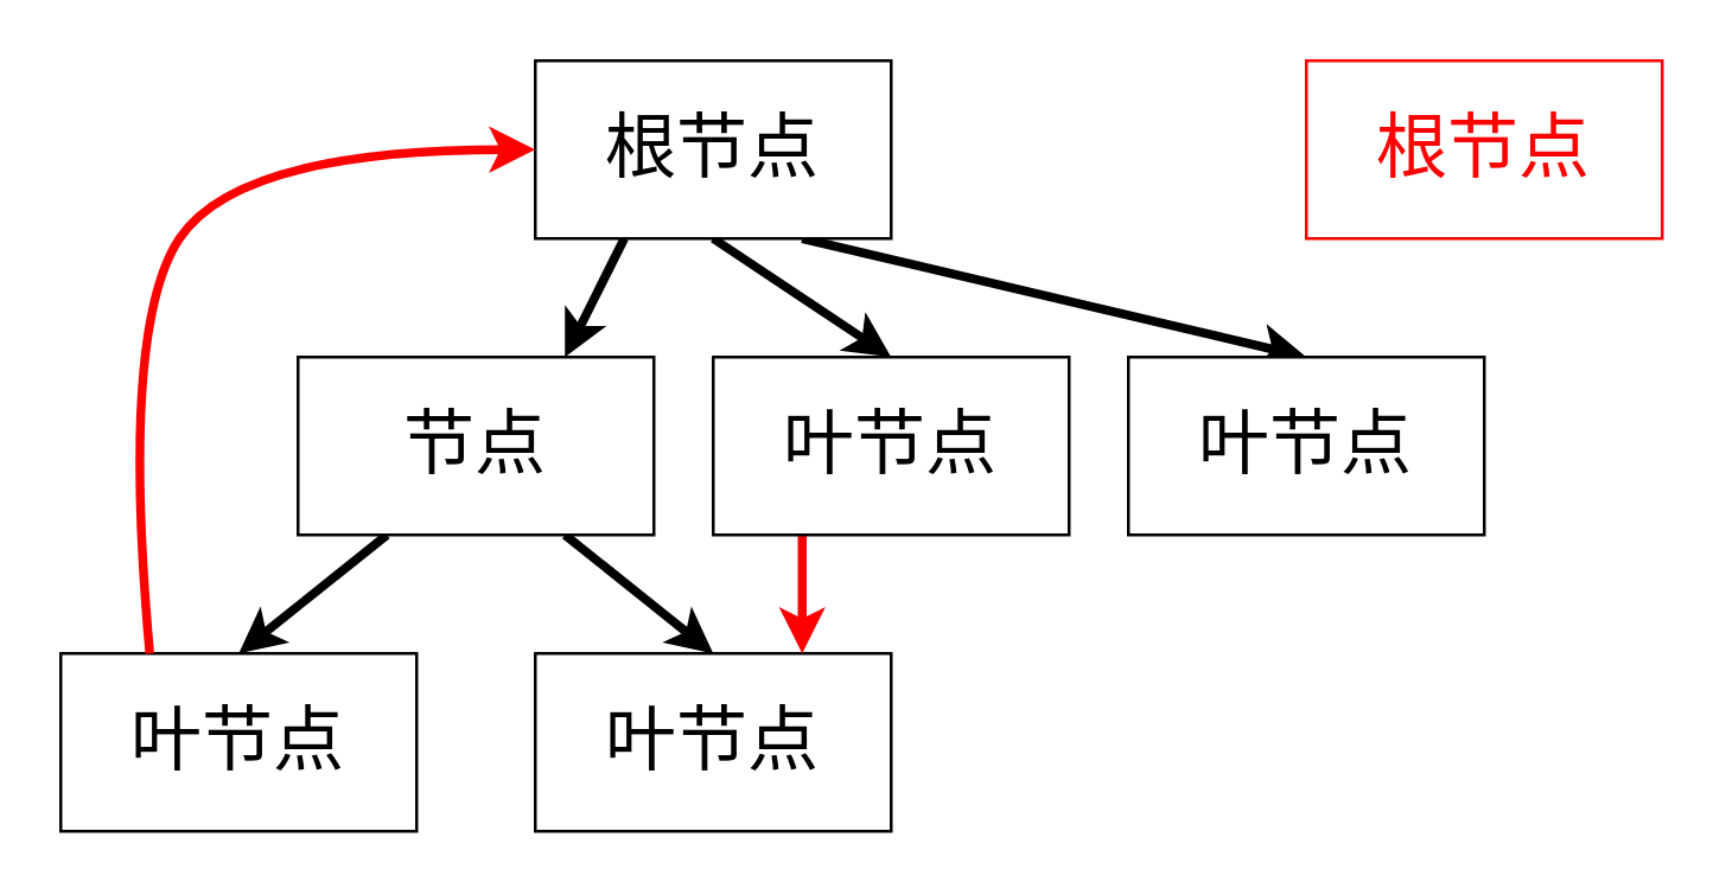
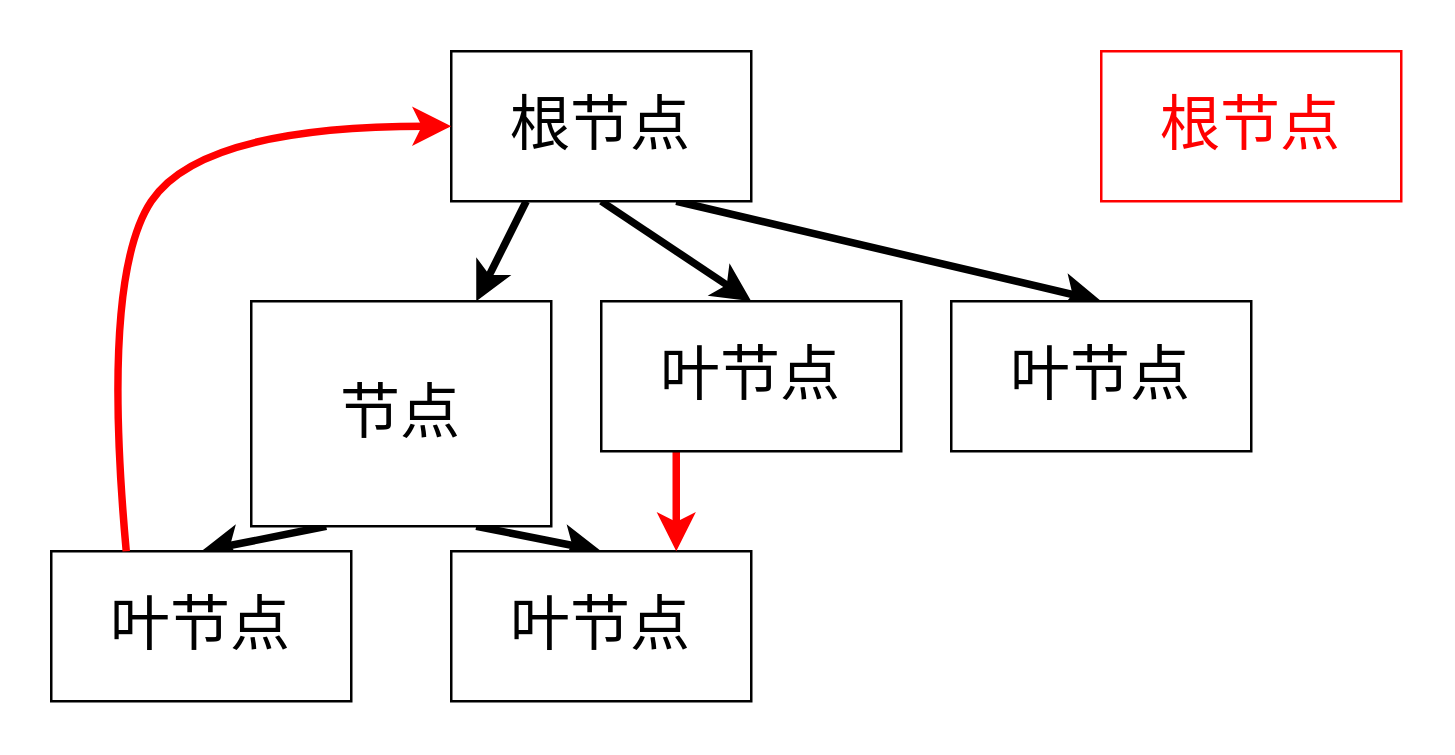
- <mxCell id="8" value="&lt;font style=&quot;font-size: 24px;&quot;&gt;节点&lt;/font&gt;" style="rounded=0;whiteSpace=wrap;html=1;" parent="1" vertex="1"><mxGeometry x="100" y="120" width="120" height="60" as="geometry" /></mxCell>
+ <mxCell id="8" value="&lt;font style=&quot;font-size: 24px;&quot;&gt;节点&lt;/font&gt;" style="rounded=0;whiteSpace=wrap;html=1;" parent="1" vertex="1"><mxGeometry x="100" y="120" width="120" height="90" as="geometry" /></mxCell>
